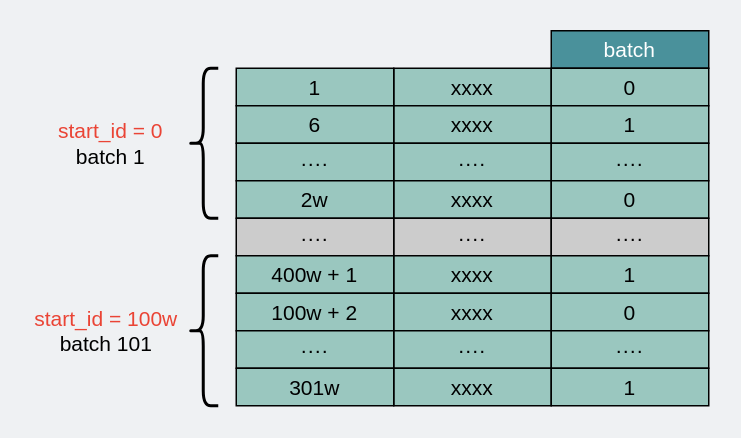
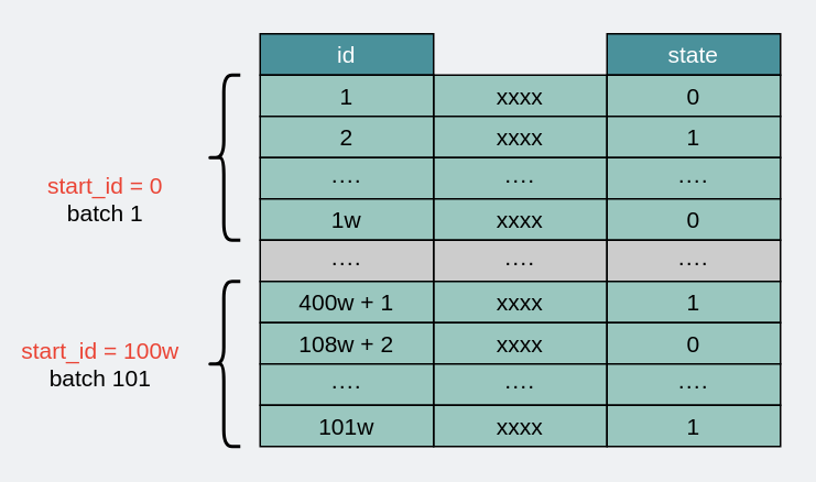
+ <mxCell id="3" value="id" style="rounded=0;whiteSpace=wrap;html=1;fillColor=#4A919B;gradientColor=none;fontSize=14;fontColor=#FFFFFF;" parent="1" vertex="1"><mxGeometry x="157" y="20" width="105" height="25" as="geometry" /></mxCell>
- <mxCell id="2" value="batch" style="rounded=0;whiteSpace=wrap;html=1;fillColor=#4A919B;gradientColor=none;fontSize=14;fontColor=#FFFFFF;" parent="1" vertex="1"><mxGeometry x="367" y="20" width="105" height="25" as="geometry" /></mxCell>
+ <mxCell id="2" value="state" style="rounded=0;whiteSpace=wrap;html=1;fillColor=#4A919B;gradientColor=none;fontSize=14;fontColor=#FFFFFF;" parent="1" vertex="1"><mxGeometry x="367" y="20" width="105" height="25" as="geometry" /></mxCell>
- <mxCell id="9" value="6" style="rounded=0;whiteSpace=wrap;html=1;fillColor=#9AC7BF;gradientColor=none;fontSize=14;fontColor=#000000;" parent="1" vertex="1"><mxGeometry x="157" y="70" width="105" height="25" as="geometry" /></mxCell>
+ <mxCell id="9" value="2" style="rounded=0;whiteSpace=wrap;html=1;fillColor=#9AC7BF;gradientColor=none;fontSize=14;fontColor=#000000;" parent="1" vertex="1"><mxGeometry x="157" y="70" width="105" height="25" as="geometry" /></mxCell>
- <mxCell id="32" value="&lt;font color=&quot;#ea4435&quot;&gt;start_id = 0&lt;/font&gt;&lt;br&gt;batch 1" style="text;html=1;strokeColor=none;fillColor=none;align=center;verticalAlign=middle;whiteSpace=wrap;rounded=0;fontSize=14;fontColor=#000000;" parent="1" vertex="1"><mxGeometry x="32" y="80" width="83" height="30" as="geometry" /></mxCell>
+ <mxCell id="32" value="&lt;font color=&quot;#ea4435&quot;&gt;start_id = 0&lt;/font&gt;&lt;br&gt;batch 1" style="text;html=1;strokeColor=none;fillColor=none;align=center;verticalAlign=middle;whiteSpace=wrap;rounded=0;fontSize=14;fontColor=#000000;" parent="1" vertex="1"><mxGeometry x="22" y="105" width="83" height="30" as="geometry" /></mxCell>
- <mxCell id="15" value="2w" style="rounded=0;whiteSpace=wrap;html=1;fillColor=#9AC7BF;gradientColor=none;fontSize=14;fontColor=#000000;" parent="1" vertex="1"><mxGeometry x="157" y="120" width="105" height="25" as="geometry" /></mxCell>
+ <mxCell id="15" value="1w" style="rounded=0;whiteSpace=wrap;html=1;fillColor=#9AC7BF;gradientColor=none;fontSize=14;fontColor=#000000;" parent="1" vertex="1"><mxGeometry x="157" y="120" width="105" height="25" as="geometry" /></mxCell>
- <mxCell id="24" value="100w + 2" style="rounded=0;whiteSpace=wrap;html=1;fillColor=#9AC7BF;gradientColor=none;fontSize=14;fontColor=#000000;" parent="1" vertex="1"><mxGeometry x="157" y="195" width="105" height="25" as="geometry" /></mxCell>
+ <mxCell id="24" value="108w + 2" style="rounded=0;whiteSpace=wrap;html=1;fillColor=#9AC7BF;gradientColor=none;fontSize=14;fontColor=#000000;" parent="1" vertex="1"><mxGeometry x="157" y="195" width="105" height="25" as="geometry" /></mxCell>
- <mxCell id="34" value="&lt;font color=&quot;#ea4435&quot;&gt;start_id = 100w&lt;/font&gt;&lt;br&gt;batch 101" style="text;html=1;strokeColor=none;fillColor=none;align=center;verticalAlign=middle;whiteSpace=wrap;rounded=0;fontSize=14;fontColor=#000000;" parent="1" vertex="1"><mxGeometry x="20" y="203" width="101" height="34" as="geometry" /></mxCell>
+ <mxCell id="34" value="&lt;font color=&quot;#ea4435&quot;&gt;start_id = 100w&lt;/font&gt;&lt;br&gt;batch 101" style="text;html=1;strokeColor=none;fillColor=none;align=center;verticalAlign=middle;whiteSpace=wrap;rounded=0;fontSize=14;fontColor=#000000;" parent="1" vertex="1"><mxGeometry x="10" y="203" width="101" height="34" as="geometry" /></mxCell>
- <mxCell id="30" value="301w" style="rounded=0;whiteSpace=wrap;html=1;fillColor=#9AC7BF;gradientColor=none;fontSize=14;fontColor=#000000;" parent="1" vertex="1"><mxGeometry x="157" y="245" width="105" height="25" as="geometry" /></mxCell>
+ <mxCell id="30" value="101w" style="rounded=0;whiteSpace=wrap;html=1;fillColor=#9AC7BF;gradientColor=none;fontSize=14;fontColor=#000000;" parent="1" vertex="1"><mxGeometry x="157" y="245" width="105" height="25" as="geometry" /></mxCell>
